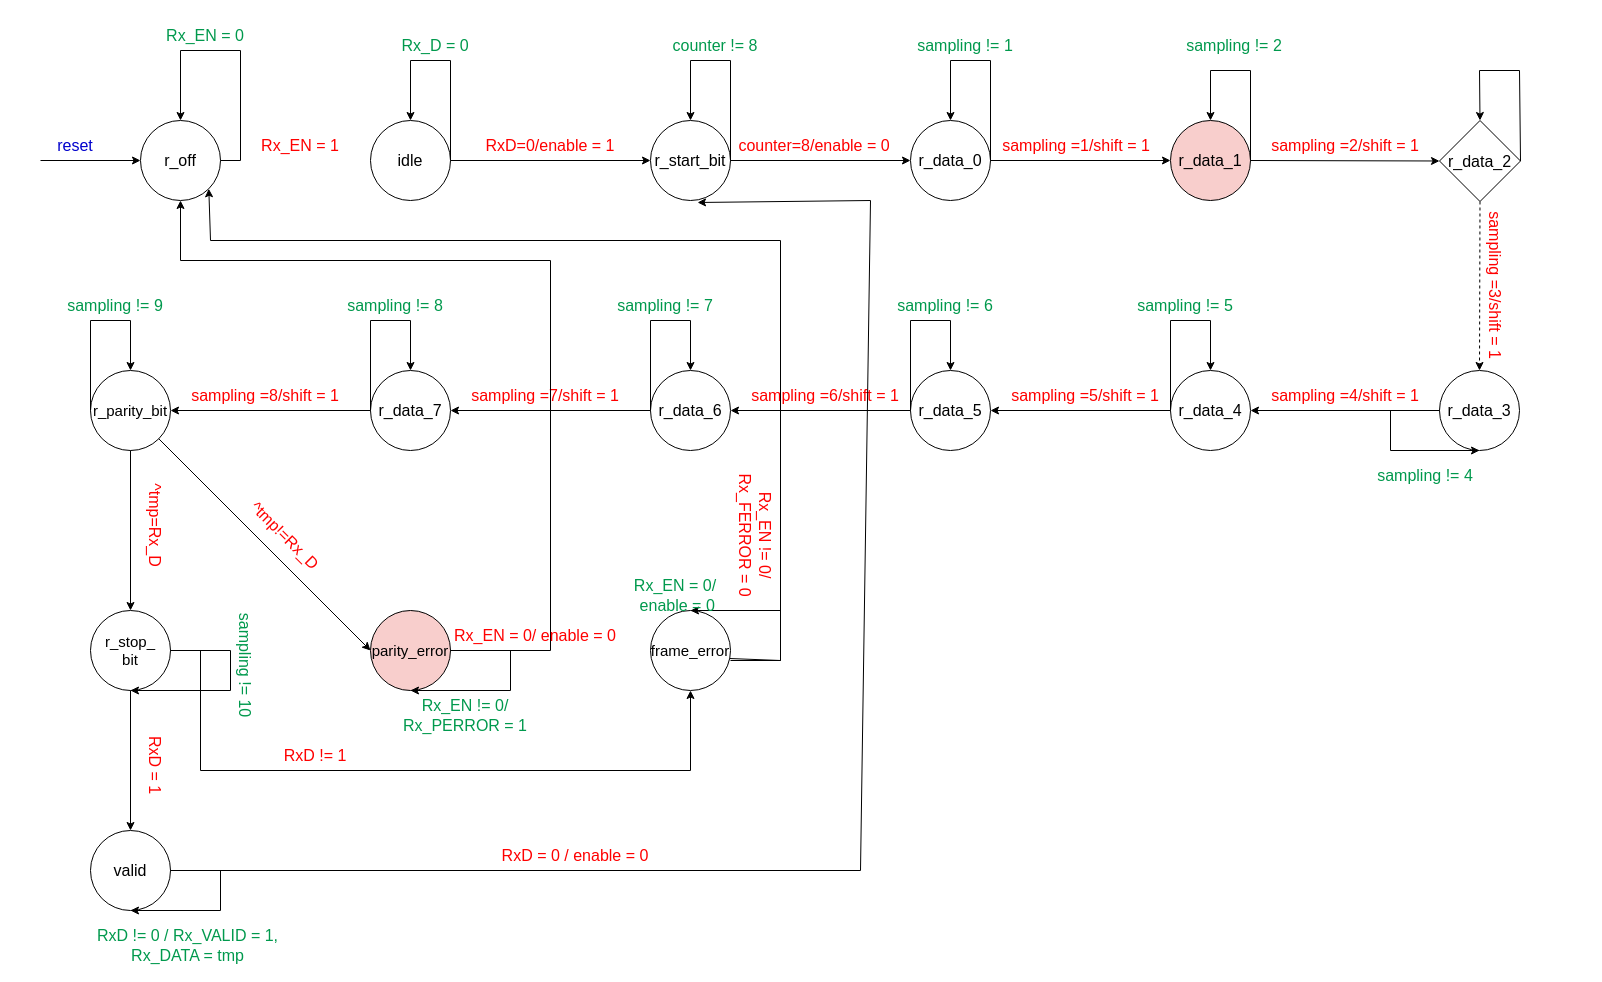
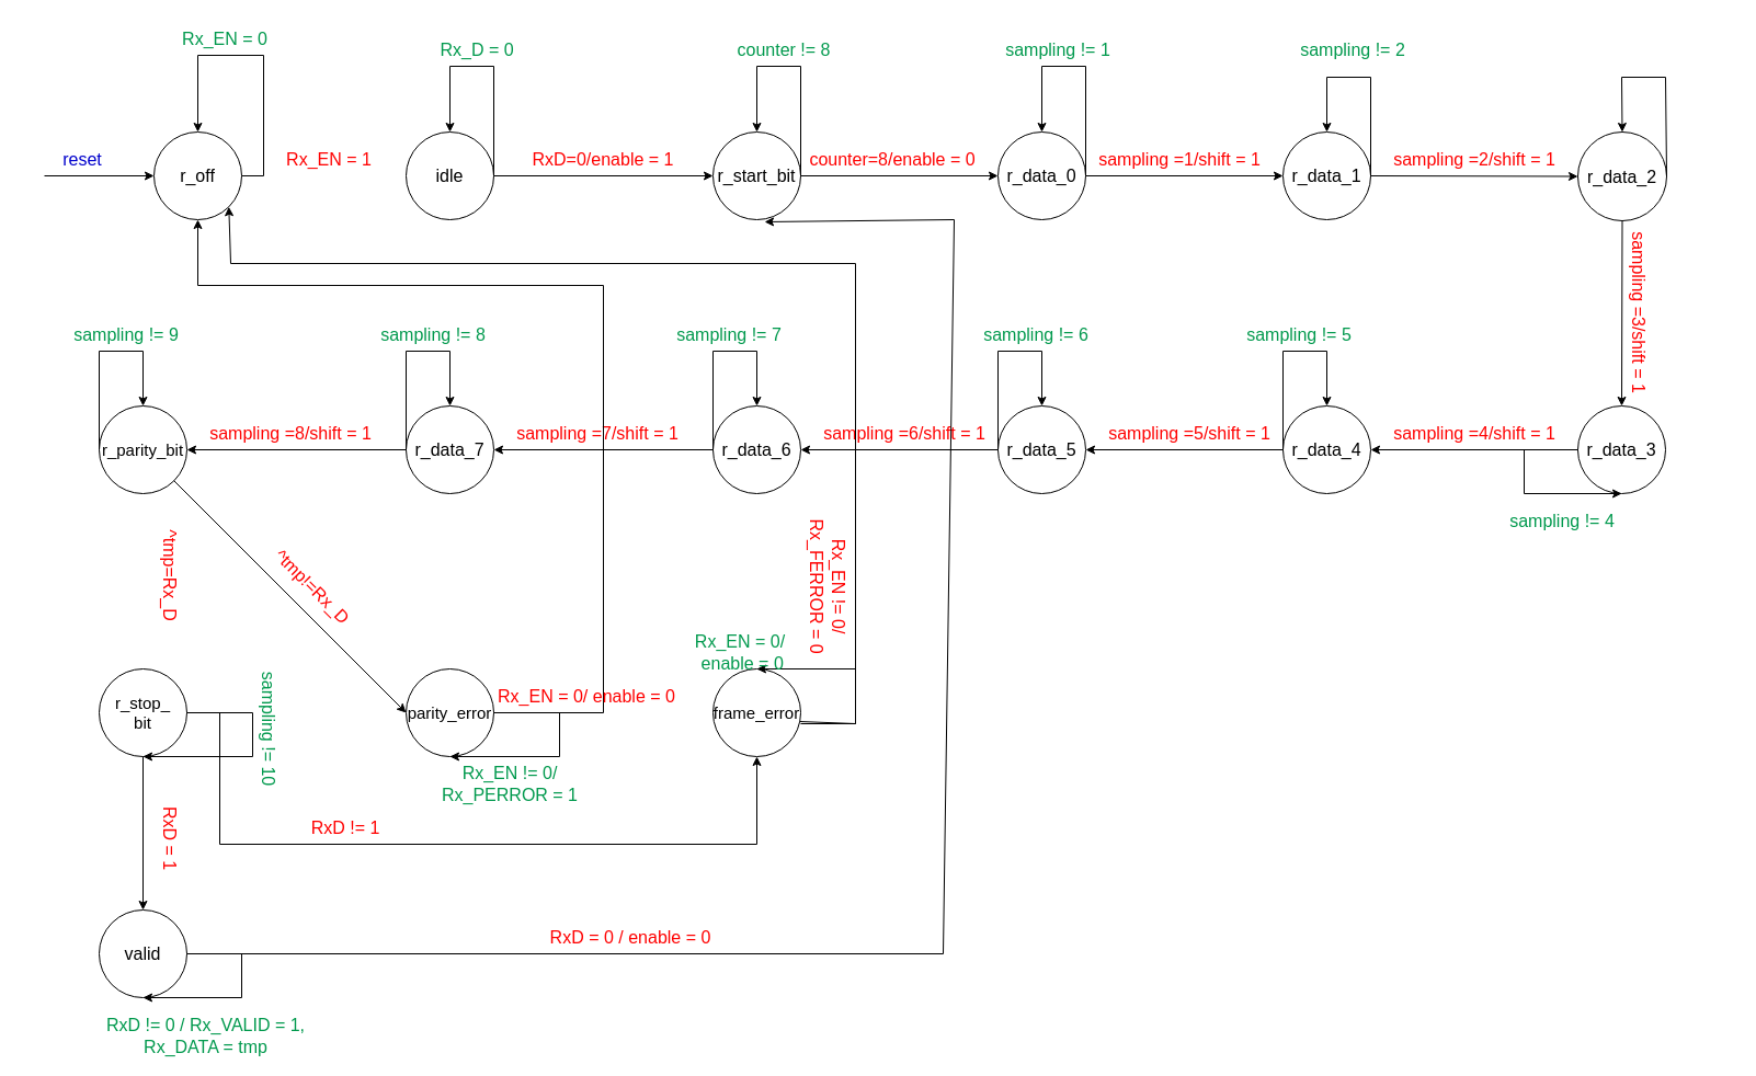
- <mxCell id="15" value="&lt;span style=&quot;font-size: 16px;&quot;&gt;r_data_1&lt;/span&gt;" style="ellipse;whiteSpace=wrap;html=1;aspect=fixed;fillColor=#f8cecc;" vertex="1" parent="1"><mxGeometry x="1170" y="120" width="80" height="80" as="geometry" /></mxCell>
+ <mxCell id="15" value="&lt;span style=&quot;font-size: 16px;&quot;&gt;r_data_1&lt;/span&gt;" style="ellipse;whiteSpace=wrap;html=1;aspect=fixed;" vertex="1" parent="1"><mxGeometry x="1170" y="120" width="80" height="80" as="geometry" /></mxCell>
- <mxCell id="19" value="&lt;span style=&quot;font-size: 16px;&quot;&gt;r_data_2&lt;/span&gt;" style="rhombus;whiteSpace=wrap;html=1;aspect=fixed;" vertex="1" parent="1"><mxGeometry x="1439" y="120" width="81" height="81" as="geometry" /></mxCell>
+ <mxCell id="19" value="&lt;span style=&quot;font-size: 16px;&quot;&gt;r_data_2&lt;/span&gt;" style="ellipse;whiteSpace=wrap;html=1;aspect=fixed;" vertex="1" parent="1"><mxGeometry x="1439" y="120" width="81" height="81" as="geometry" /></mxCell>
- <mxCell id="24" value="" style="endArrow=classic;html=1;rounded=0;fontSize=16;fontColor=#FF0000;exitX=0.5;exitY=1;exitDx=0;exitDy=0;entryX=0.5;entryY=0;entryDx=0;entryDy=0;dashed=1;" edge="1" parent="1" source="19" target="23"><mxGeometry width="50" height="50" relative="1" as="geometry"><mxPoint x="810" y="350" as="sourcePoint" /><mxPoint x="860" y="300" as="targetPoint" /></mxGeometry></mxCell>
+ <mxCell id="24" value="" style="endArrow=classic;html=1;rounded=0;fontSize=16;fontColor=#FF0000;exitX=0.5;exitY=1;exitDx=0;exitDy=0;entryX=0.5;entryY=0;entryDx=0;entryDy=0;" edge="1" parent="1" source="19" target="23"><mxGeometry width="50" height="50" relative="1" as="geometry"><mxPoint x="810" y="350" as="sourcePoint" /><mxPoint x="860" y="300" as="targetPoint" /></mxGeometry></mxCell>
- <mxCell id="49" value="" style="endArrow=classic;html=1;rounded=0;fontSize=15;fontColor=#FF0000;exitX=0.5;exitY=1;exitDx=0;exitDy=0;entryX=0.5;entryY=0;entryDx=0;entryDy=0;" edge="1" parent="1" source="42" target="48"><mxGeometry width="50" height="50" relative="1" as="geometry"><mxPoint x="380" y="420" as="sourcePoint" /><mxPoint x="430" y="370" as="targetPoint" /></mxGeometry></mxCell>
- <mxCell id="50" value="&lt;font style=&quot;font-size: 15px;&quot;&gt;parity_error&lt;/font&gt;" style="ellipse;whiteSpace=wrap;html=1;aspect=fixed;fillColor=#f8cecc;" vertex="1" parent="1"><mxGeometry x="370" y="610" width="80" height="80" as="geometry" /></mxCell>
+ <mxCell id="50" value="&lt;font style=&quot;font-size: 15px;&quot;&gt;parity_error&lt;/font&gt;" style="ellipse;whiteSpace=wrap;html=1;aspect=fixed;" vertex="1" parent="1"><mxGeometry x="370" y="610" width="80" height="80" as="geometry" /></mxCell>
